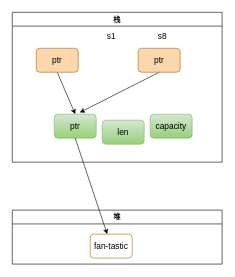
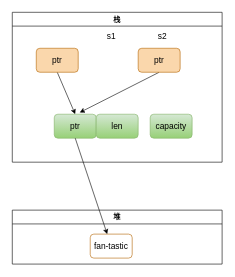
- <mxCell id="13" value="s8" style="text;html=1;align=center;verticalAlign=middle;resizable=0;points=[];autosize=1;strokeColor=none;fillColor=none;fontSize=14;fontColor=#000000;" vertex="1" parent="1"><mxGeometry x="250" y="45" width="40" height="30" as="geometry" /></mxCell>
+ <mxCell id="13" value="s2" style="text;html=1;align=center;verticalAlign=middle;resizable=0;points=[];autosize=1;strokeColor=none;fillColor=none;fontSize=14;fontColor=#000000;" vertex="1" parent="1"><mxGeometry x="250" y="45" width="40" height="30" as="geometry" /></mxCell>
- <mxCell id="8" value="&lt;font style=&quot;font-size: 14px;&quot; color=&quot;#000000&quot;&gt;len&lt;/font&gt;" style="rounded=1;whiteSpace=wrap;html=1;strokeColor=#82b366;fillColor=#d5e8d4;gradientColor=#97d077;" vertex="1" parent="2"><mxGeometry x="150" y="180" width="70" height="40" as="geometry" /></mxCell>
+ <mxCell id="8" value="&lt;font style=&quot;font-size: 14px;&quot; color=&quot;#000000&quot;&gt;len&lt;/font&gt;" style="rounded=1;whiteSpace=wrap;html=1;strokeColor=#82b366;fillColor=#d5e8d4;gradientColor=#97d077;" vertex="1" parent="2"><mxGeometry x="140" y="170" width="70" height="40" as="geometry" /></mxCell>
